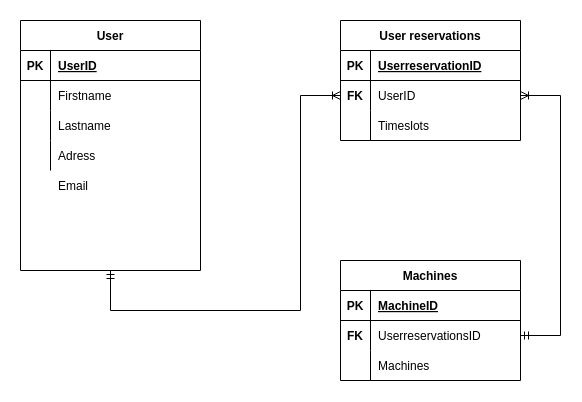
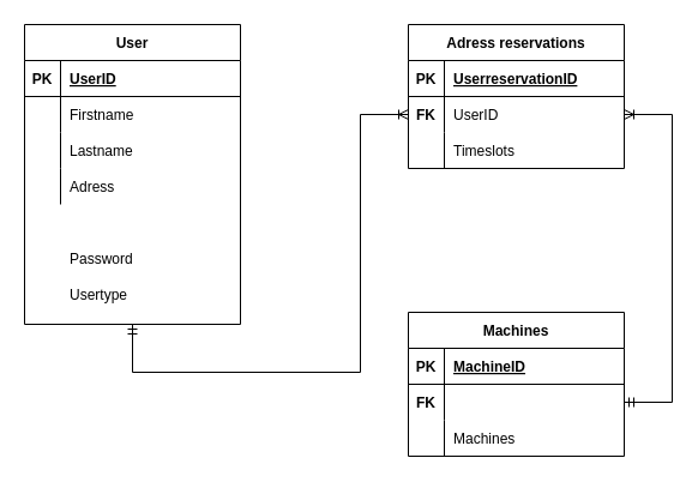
- <mxCell id="15" value="User reservations" style="shape=table;startSize=30;container=1;collapsible=1;childLayout=tableLayout;fixedRows=1;rowLines=0;fontStyle=1;align=center;resizeLast=1;" parent="1" vertex="1"><mxGeometry x="340" y="20" width="180" height="120" as="geometry" /></mxCell>
+ <mxCell id="15" value="Adress reservations" style="shape=table;startSize=30;container=1;collapsible=1;childLayout=tableLayout;fixedRows=1;rowLines=0;fontStyle=1;align=center;resizeLast=1;" parent="1" vertex="1"><mxGeometry x="340" y="20" width="180" height="120" as="geometry" /></mxCell>
- <mxCell id="35" value="Email" style="shape=partialRectangle;connectable=0;fillColor=none;top=0;left=0;bottom=0;right=0;align=left;spacingLeft=6;overflow=hidden;" parent="1" vertex="1"><mxGeometry x="50" y="170" width="150" height="30" as="geometry"><mxRectangle width="150" height="30" as="alternateBounds" /></mxGeometry></mxCell>
+ <mxCell id="36" value="Password" style="shape=partialRectangle;connectable=0;fillColor=none;top=0;left=0;bottom=0;right=0;align=left;spacingLeft=6;overflow=hidden;" parent="1" vertex="1"><mxGeometry x="50" y="200" width="150" height="30" as="geometry"><mxRectangle width="150" height="30" as="alternateBounds" /></mxGeometry></mxCell>
+ <mxCell id="39" value="Usertype" style="shape=partialRectangle;connectable=0;fillColor=none;top=0;left=0;bottom=0;right=0;align=left;spacingLeft=6;overflow=hidden;" vertex="1" parent="1"><mxGeometry x="50" y="230" width="150" height="30" as="geometry"><mxRectangle width="150" height="30" as="alternateBounds" /></mxGeometry></mxCell>
- <mxCell id="42" value="UserreservationsID" style="shape=partialRectangle;connectable=0;fillColor=none;top=0;left=0;bottom=0;right=0;align=left;spacingLeft=6;overflow=hidden;" vertex="1" parent="1"><mxGeometry x="370" y="320" width="150" height="30" as="geometry"><mxRectangle width="150" height="30" as="alternateBounds" /></mxGeometry></mxCell>
